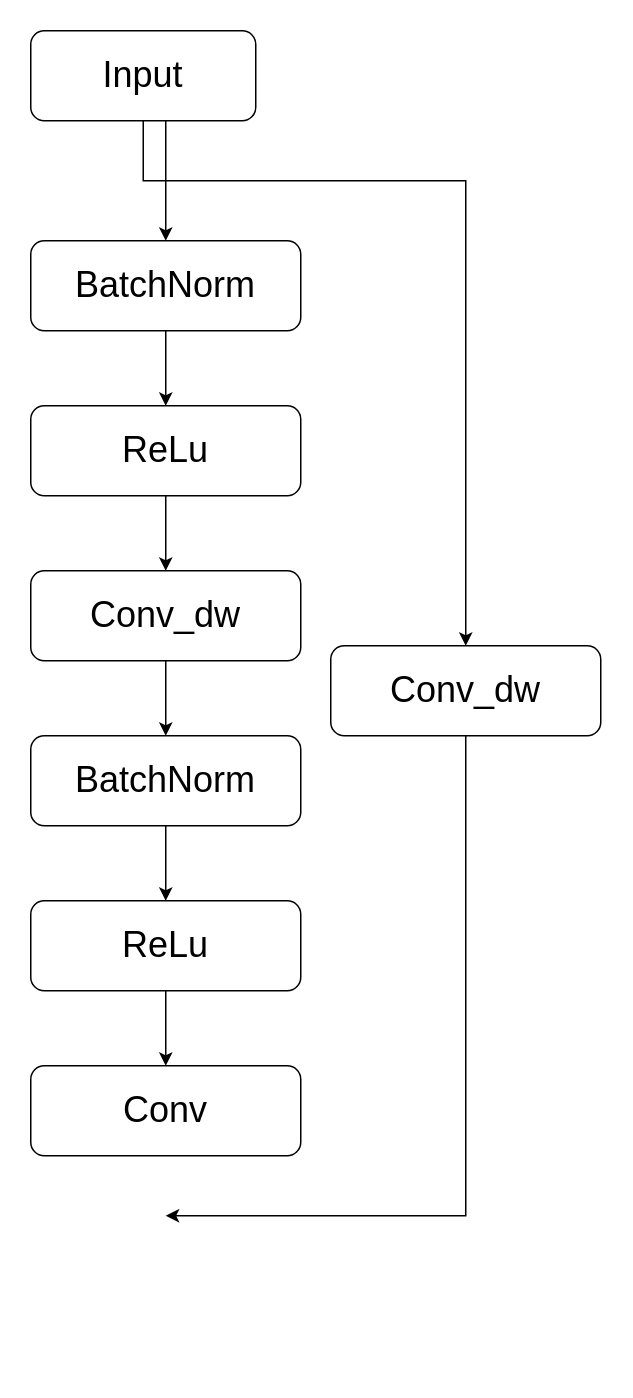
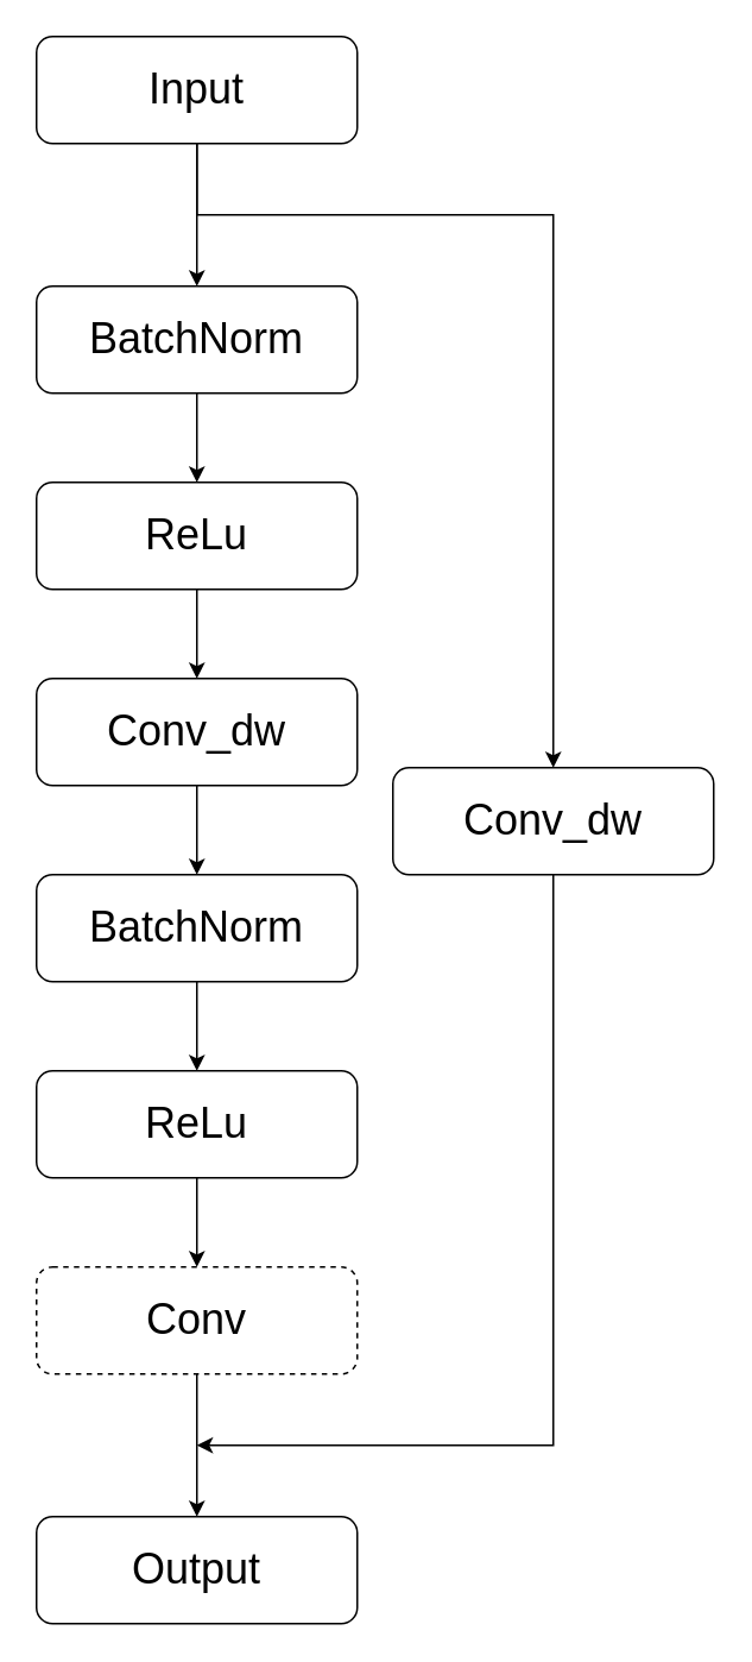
- <mxCell id="6" value="&lt;font style=&quot;font-size: 24px&quot;&gt;Input&lt;/font&gt;" style="rounded=1;whiteSpace=wrap;html=1;" parent="1" vertex="1"><mxGeometry x="20" y="20" width="150" height="60" as="geometry" /></mxCell>
+ <mxCell id="6" value="&lt;font style=&quot;font-size: 24px&quot;&gt;Input&lt;/font&gt;" style="rounded=1;whiteSpace=wrap;html=1;" parent="1" vertex="1"><mxGeometry x="20" y="20" width="180" height="60" as="geometry" /></mxCell>
- <mxCell id="16" value="&lt;font style=&quot;font-size: 24px&quot;&gt;Conv&lt;/font&gt;" style="rounded=1;whiteSpace=wrap;html=1;" parent="1" vertex="1"><mxGeometry x="20" y="710" width="180" height="60" as="geometry" /></mxCell>
+ <mxCell id="16" value="&lt;font style=&quot;font-size: 24px&quot;&gt;Conv&lt;/font&gt;" style="rounded=1;whiteSpace=wrap;html=1;dashed=1;" parent="1" vertex="1"><mxGeometry x="20" y="710" width="180" height="60" as="geometry" /></mxCell>
+ <mxCell id="15" value="" style="edgeStyle=orthogonalEdgeStyle;rounded=0;orthogonalLoop=1;jettySize=auto;html=1;" parent="1" source="16" target="17" edge="1"><mxGeometry relative="1" as="geometry" /></mxCell>
+ <mxCell id="17" value="&lt;font style=&quot;font-size: 24px&quot;&gt;Output&lt;/font&gt;" style="rounded=1;whiteSpace=wrap;html=1;" parent="1" vertex="1"><mxGeometry x="20" y="850" width="180" height="60" as="geometry" /></mxCell>
